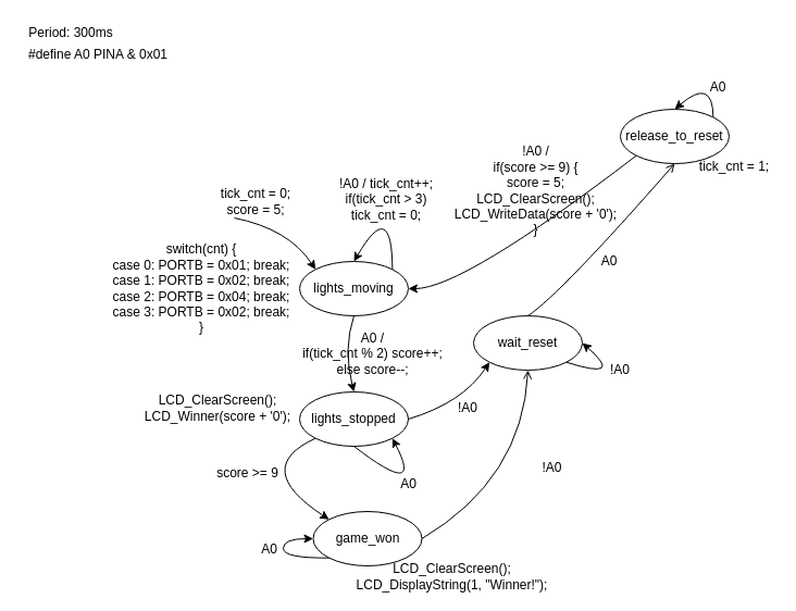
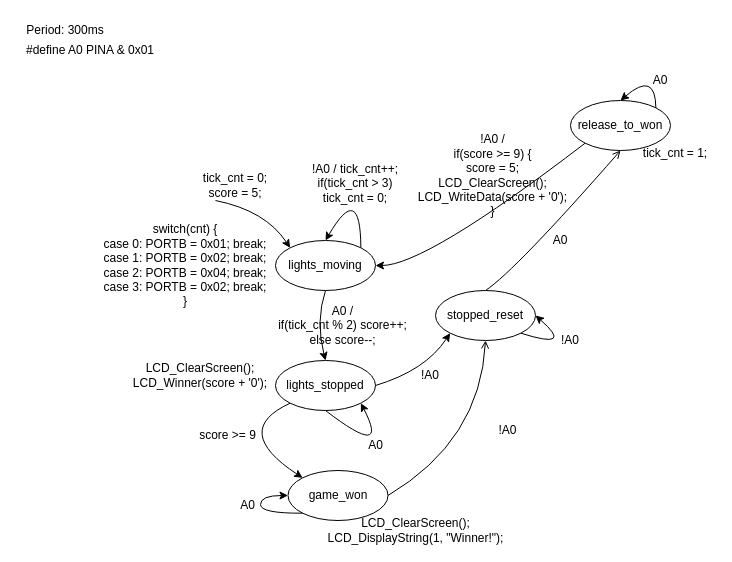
- <mxCell id="19" value="release_to_reset" style="ellipse;whiteSpace=wrap;html=1;" parent="1" vertex="1"><mxGeometry x="570" y="100" width="100" height="50" as="geometry" /></mxCell>
+ <mxCell id="19" value="release_to_won" style="ellipse;whiteSpace=wrap;html=1;" parent="1" vertex="1"><mxGeometry x="570" y="100" width="100" height="50" as="geometry" /></mxCell>
- <mxCell id="9" value="wait_reset" style="ellipse;whiteSpace=wrap;html=1;" parent="1" vertex="1"><mxGeometry x="435" y="290" width="100" height="50" as="geometry" /></mxCell>
+ <mxCell id="9" value="stopped_reset" style="ellipse;whiteSpace=wrap;html=1;" parent="1" vertex="1"><mxGeometry x="435" y="290" width="100" height="50" as="geometry" /></mxCell>
